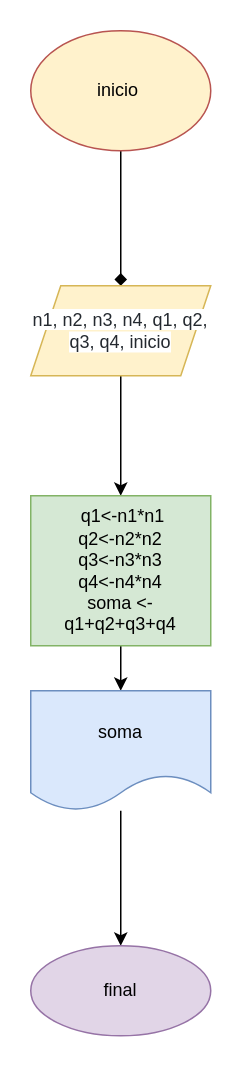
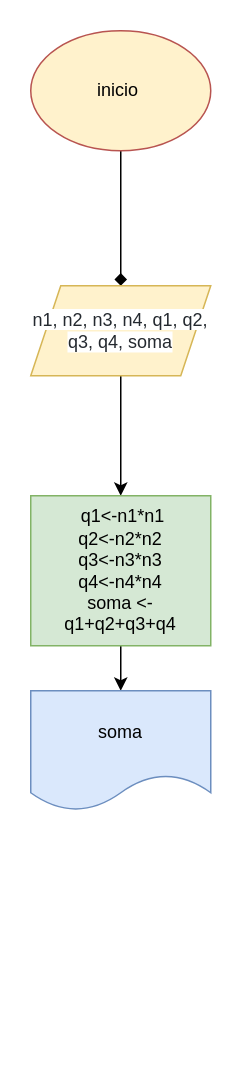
- <mxCell id="5" value="&lt;span style=&quot;color: rgb(36 , 41 , 47) ; font-family: , , &amp;#34;sf mono&amp;#34; , &amp;#34;menlo&amp;#34; , &amp;#34;consolas&amp;#34; , &amp;#34;liberation mono&amp;#34; , monospace ; background-color: rgb(255 , 255 , 255)&quot;&gt;n1, n2, n3, n4, q1, q2, q3, q4, inicio&lt;/span&gt;" style="shape=parallelogram;perimeter=parallelogramPerimeter;whiteSpace=wrap;html=1;fixedSize=1;fillColor=#fff2cc;strokeColor=#d6b656;" vertex="1" parent="1"><mxGeometry x="20" y="190" width="120" height="60" as="geometry" /></mxCell>
+ <mxCell id="5" value="&lt;span style=&quot;color: rgb(36 , 41 , 47) ; font-family: , , &amp;#34;sf mono&amp;#34; , &amp;#34;menlo&amp;#34; , &amp;#34;consolas&amp;#34; , &amp;#34;liberation mono&amp;#34; , monospace ; background-color: rgb(255 , 255 , 255)&quot;&gt;n1, n2, n3, n4, q1, q2, q3, q4, soma&lt;/span&gt;" style="shape=parallelogram;perimeter=parallelogramPerimeter;whiteSpace=wrap;html=1;fixedSize=1;fillColor=#fff2cc;strokeColor=#d6b656;" vertex="1" parent="1"><mxGeometry x="20" y="190" width="120" height="60" as="geometry" /></mxCell>
- <mxCell id="8" value="" style="edgeStyle=orthogonalEdgeStyle;rounded=0;orthogonalLoop=1;jettySize=auto;html=1;" edge="1" parent="1" source="9" target="10"><mxGeometry relative="1" as="geometry" /></mxCell>
- <mxCell id="10" value="final" style="ellipse;whiteSpace=wrap;html=1;fillColor=#e1d5e7;strokeColor=#9673a6;" vertex="1" parent="1"><mxGeometry x="20" y="630" width="120" height="60" as="geometry" /></mxCell>
